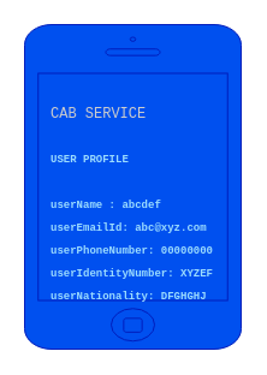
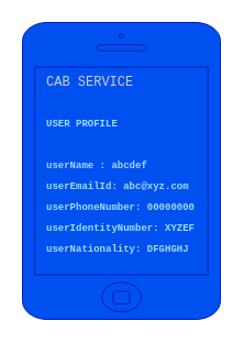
- <mxCell id="3" value="&lt;div style=&quot;font-family: Menlo, Monaco, &amp;quot;Courier New&amp;quot;, monospace; line-height: 18px; white-space: pre; color: rgb(204, 204, 204);&quot;&gt;CAB SERVICE&lt;/div&gt;&lt;div style=&quot;color: rgb(204, 204, 204); font-family: Menlo, Monaco, &amp;quot;Courier New&amp;quot;, monospace; line-height: 18px; white-space: pre;&quot;&gt;&lt;span style=&quot;color: rgb(156, 220, 254);&quot;&gt;&lt;font style=&quot;font-size: 9px;&quot;&gt;&lt;b&gt;&lt;br&gt;&lt;/b&gt;&lt;/font&gt;&lt;/span&gt;&lt;/div&gt;&lt;div style=&quot;color: rgb(204, 204, 204); font-family: Menlo, Monaco, &amp;quot;Courier New&amp;quot;, monospace; line-height: 18px; white-space: pre;&quot;&gt;&lt;span style=&quot;color: rgb(156, 220, 254);&quot;&gt;&lt;font style=&quot;font-size: 9px;&quot;&gt;&lt;b&gt;USER PROFILE&lt;/b&gt;&lt;/font&gt;&lt;/span&gt;&lt;/div&gt;&lt;div style=&quot;color: rgb(204, 204, 204); font-family: Menlo, Monaco, &amp;quot;Courier New&amp;quot;, monospace; line-height: 18px; white-space: pre;&quot;&gt;&lt;span style=&quot;color: rgb(156, 220, 254);&quot;&gt;&lt;font style=&quot;font-size: 9px;&quot;&gt;&lt;b&gt;&lt;br&gt;&lt;/b&gt;&lt;/font&gt;&lt;/span&gt;&lt;/div&gt;&lt;div style=&quot;color: rgb(204, 204, 204); font-family: Menlo, Monaco, &amp;quot;Courier New&amp;quot;, monospace; line-height: 18px; white-space: pre;&quot;&gt;&lt;span style=&quot;color: rgb(156, 220, 254);&quot;&gt;&lt;font style=&quot;font-size: 9px;&quot;&gt;&lt;b&gt;userName : abcdef&lt;/b&gt;&lt;/font&gt;&lt;/span&gt;&lt;/div&gt;&lt;div style=&quot;color: rgb(204, 204, 204); line-height: 18px; white-space: pre; font-family: Menlo, Monaco, &amp;quot;Courier New&amp;quot;, monospace;&quot;&gt;&lt;span style=&quot;color: rgb(156, 220, 254);&quot;&gt;&lt;b&gt;&lt;div style=&quot;color: rgb(204, 204, 204); line-height: 18px;&quot;&gt;&lt;span style=&quot;color: rgb(156, 220, 254);&quot;&gt;&lt;font style=&quot;font-size: 9px;&quot;&gt;userEmailId: abc@xyz.com&lt;/font&gt;&lt;/span&gt;&lt;/div&gt;&lt;div style=&quot;color: rgb(204, 204, 204); line-height: 18px;&quot;&gt;&lt;span style=&quot;color: rgb(156, 220, 254);&quot;&gt;&lt;font style=&quot;font-size: 9px;&quot;&gt;userPhoneNumber: 00000000&lt;/font&gt;&lt;/span&gt;&lt;/div&gt;&lt;div style=&quot;color: rgb(204, 204, 204); line-height: 18px;&quot;&gt;&lt;span style=&quot;color: rgb(156, 220, 254);&quot;&gt;&lt;font style=&quot;font-size: 9px;&quot;&gt;userIdentityNumber: XYZEF&lt;/font&gt;&lt;/span&gt;&lt;/div&gt;&lt;div style=&quot;color: rgb(204, 204, 204); line-height: 18px;&quot;&gt;&lt;span style=&quot;color: rgb(156, 220, 254);&quot;&gt;&lt;font style=&quot;font-size: 9px;&quot;&gt;userNationality: DFGHGHJ&lt;/font&gt;&lt;/span&gt;&lt;/div&gt;&lt;/b&gt;&lt;/span&gt;&lt;/div&gt;" style="text;html=1;align=left;verticalAlign=middle;whiteSpace=wrap;rounded=0;" vertex="1" parent="1"><mxGeometry x="40" y="90" width="140" height="160" as="geometry" /></mxCell>
+ <mxCell id="3" value="&lt;div style=&quot;font-family: Menlo, Monaco, &amp;quot;Courier New&amp;quot;, monospace; line-height: 18px; white-space: pre; color: rgb(204, 204, 204);&quot;&gt;CAB SERVICE&lt;/div&gt;&lt;div style=&quot;color: rgb(204, 204, 204); font-family: Menlo, Monaco, &amp;quot;Courier New&amp;quot;, monospace; line-height: 18px; white-space: pre;&quot;&gt;&lt;span style=&quot;color: rgb(156, 220, 254);&quot;&gt;&lt;font style=&quot;font-size: 9px;&quot;&gt;&lt;b&gt;&lt;br&gt;&lt;/b&gt;&lt;/font&gt;&lt;/span&gt;&lt;/div&gt;&lt;div style=&quot;color: rgb(204, 204, 204); font-family: Menlo, Monaco, &amp;quot;Courier New&amp;quot;, monospace; line-height: 18px; white-space: pre;&quot;&gt;&lt;span style=&quot;color: rgb(156, 220, 254);&quot;&gt;&lt;font style=&quot;font-size: 9px;&quot;&gt;&lt;b&gt;USER PROFILE&lt;/b&gt;&lt;/font&gt;&lt;/span&gt;&lt;/div&gt;&lt;div style=&quot;color: rgb(204, 204, 204); font-family: Menlo, Monaco, &amp;quot;Courier New&amp;quot;, monospace; line-height: 18px; white-space: pre;&quot;&gt;&lt;span style=&quot;color: rgb(156, 220, 254);&quot;&gt;&lt;font style=&quot;font-size: 9px;&quot;&gt;&lt;b&gt;&lt;br&gt;&lt;/b&gt;&lt;/font&gt;&lt;/span&gt;&lt;/div&gt;&lt;div style=&quot;color: rgb(204, 204, 204); font-family: Menlo, Monaco, &amp;quot;Courier New&amp;quot;, monospace; line-height: 18px; white-space: pre;&quot;&gt;&lt;span style=&quot;color: rgb(156, 220, 254);&quot;&gt;&lt;font style=&quot;font-size: 9px;&quot;&gt;&lt;b&gt;userName : abcdef&lt;/b&gt;&lt;/font&gt;&lt;/span&gt;&lt;/div&gt;&lt;div style=&quot;color: rgb(204, 204, 204); line-height: 18px; white-space: pre; font-family: Menlo, Monaco, &amp;quot;Courier New&amp;quot;, monospace;&quot;&gt;&lt;span style=&quot;color: rgb(156, 220, 254);&quot;&gt;&lt;b&gt;&lt;div style=&quot;color: rgb(204, 204, 204); line-height: 18px;&quot;&gt;&lt;span style=&quot;color: rgb(156, 220, 254);&quot;&gt;&lt;font style=&quot;font-size: 9px;&quot;&gt;userEmailId: abc@xyz.com&lt;/font&gt;&lt;/span&gt;&lt;/div&gt;&lt;div style=&quot;color: rgb(204, 204, 204); line-height: 18px;&quot;&gt;&lt;span style=&quot;color: rgb(156, 220, 254);&quot;&gt;&lt;font style=&quot;font-size: 9px;&quot;&gt;userPhoneNumber: 00000000&lt;/font&gt;&lt;/span&gt;&lt;/div&gt;&lt;div style=&quot;color: rgb(204, 204, 204); line-height: 18px;&quot;&gt;&lt;span style=&quot;color: rgb(156, 220, 254);&quot;&gt;&lt;font style=&quot;font-size: 9px;&quot;&gt;userIdentityNumber: XYZEF&lt;/font&gt;&lt;/span&gt;&lt;/div&gt;&lt;div style=&quot;color: rgb(204, 204, 204); line-height: 18px;&quot;&gt;&lt;span style=&quot;color: rgb(156, 220, 254);&quot;&gt;&lt;font style=&quot;font-size: 9px;&quot;&gt;userNationality: DFGHGHJ&lt;/font&gt;&lt;/span&gt;&lt;/div&gt;&lt;/b&gt;&lt;/span&gt;&lt;/div&gt;" style="text;html=1;align=left;verticalAlign=middle;whiteSpace=wrap;rounded=0;" vertex="1" parent="1"><mxGeometry x="40" y="70" width="140" height="160" as="geometry" /></mxCell>
